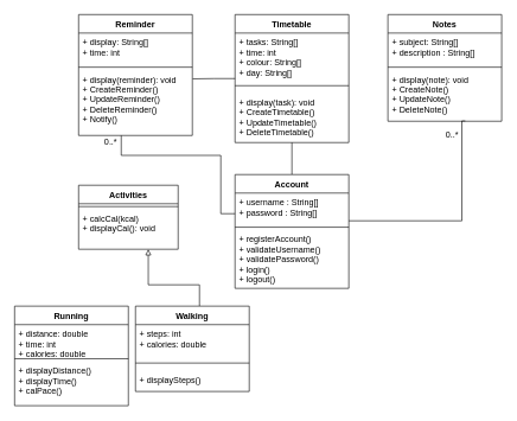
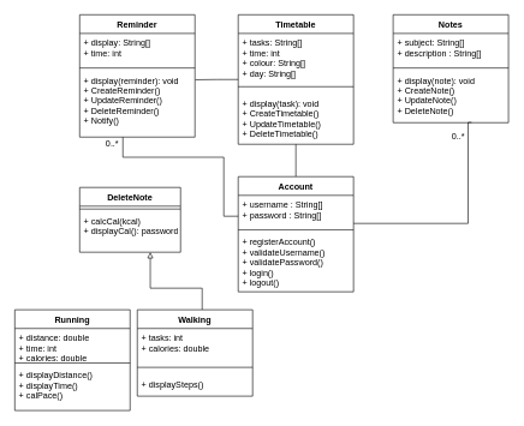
- <mxCell id="22" value="Activities" style="swimlane;fontStyle=1;align=center;verticalAlign=top;childLayout=stackLayout;horizontal=1;startSize=26;horizontalStack=0;resizeParent=1;resizeParentMax=0;resizeLast=0;collapsible=1;marginBottom=0;" vertex="1" parent="1"><mxGeometry x="110" y="260" width="140" height="90" as="geometry" /></mxCell>
+ <mxCell id="22" value="DeleteNote" style="swimlane;fontStyle=1;align=center;verticalAlign=top;childLayout=stackLayout;horizontal=1;startSize=26;horizontalStack=0;resizeParent=1;resizeParentMax=0;resizeLast=0;collapsible=1;marginBottom=0;" vertex="1" parent="1"><mxGeometry x="110" y="260" width="140" height="90" as="geometry" /></mxCell>
- <mxCell id="24" value="+ calcCal(kcal)&#10;+ displayCal(): void&#10;" style="text;strokeColor=none;fillColor=none;align=left;verticalAlign=top;spacingLeft=4;spacingRight=4;overflow=hidden;rotatable=0;points=[[0,0.5],[1,0.5]];portConstraint=eastwest;" vertex="1" parent="22"><mxGeometry y="34" width="140" height="56" as="geometry" /></mxCell>
+ <mxCell id="24" value="+ calcCal(kcal)&#10;+ displayCal(): password&#10;" style="text;strokeColor=none;fillColor=none;align=left;verticalAlign=top;spacingLeft=4;spacingRight=4;overflow=hidden;rotatable=0;points=[[0,0.5],[1,0.5]];portConstraint=eastwest;" vertex="1" parent="22"><mxGeometry y="34" width="140" height="56" as="geometry" /></mxCell>
- <mxCell id="27" value="+ steps: int&#10;+ calories: double" style="text;strokeColor=none;fillColor=none;align=left;verticalAlign=top;spacingLeft=4;spacingRight=4;overflow=hidden;rotatable=0;points=[[0,0.5],[1,0.5]];portConstraint=eastwest;" vertex="1" parent="26"><mxGeometry y="26" width="160" height="44" as="geometry" /></mxCell>
+ <mxCell id="27" value="+ tasks: int&#10;+ calories: double" style="text;strokeColor=none;fillColor=none;align=left;verticalAlign=top;spacingLeft=4;spacingRight=4;overflow=hidden;rotatable=0;points=[[0,0.5],[1,0.5]];portConstraint=eastwest;" vertex="1" parent="26"><mxGeometry y="26" width="160" height="44" as="geometry" /></mxCell>
